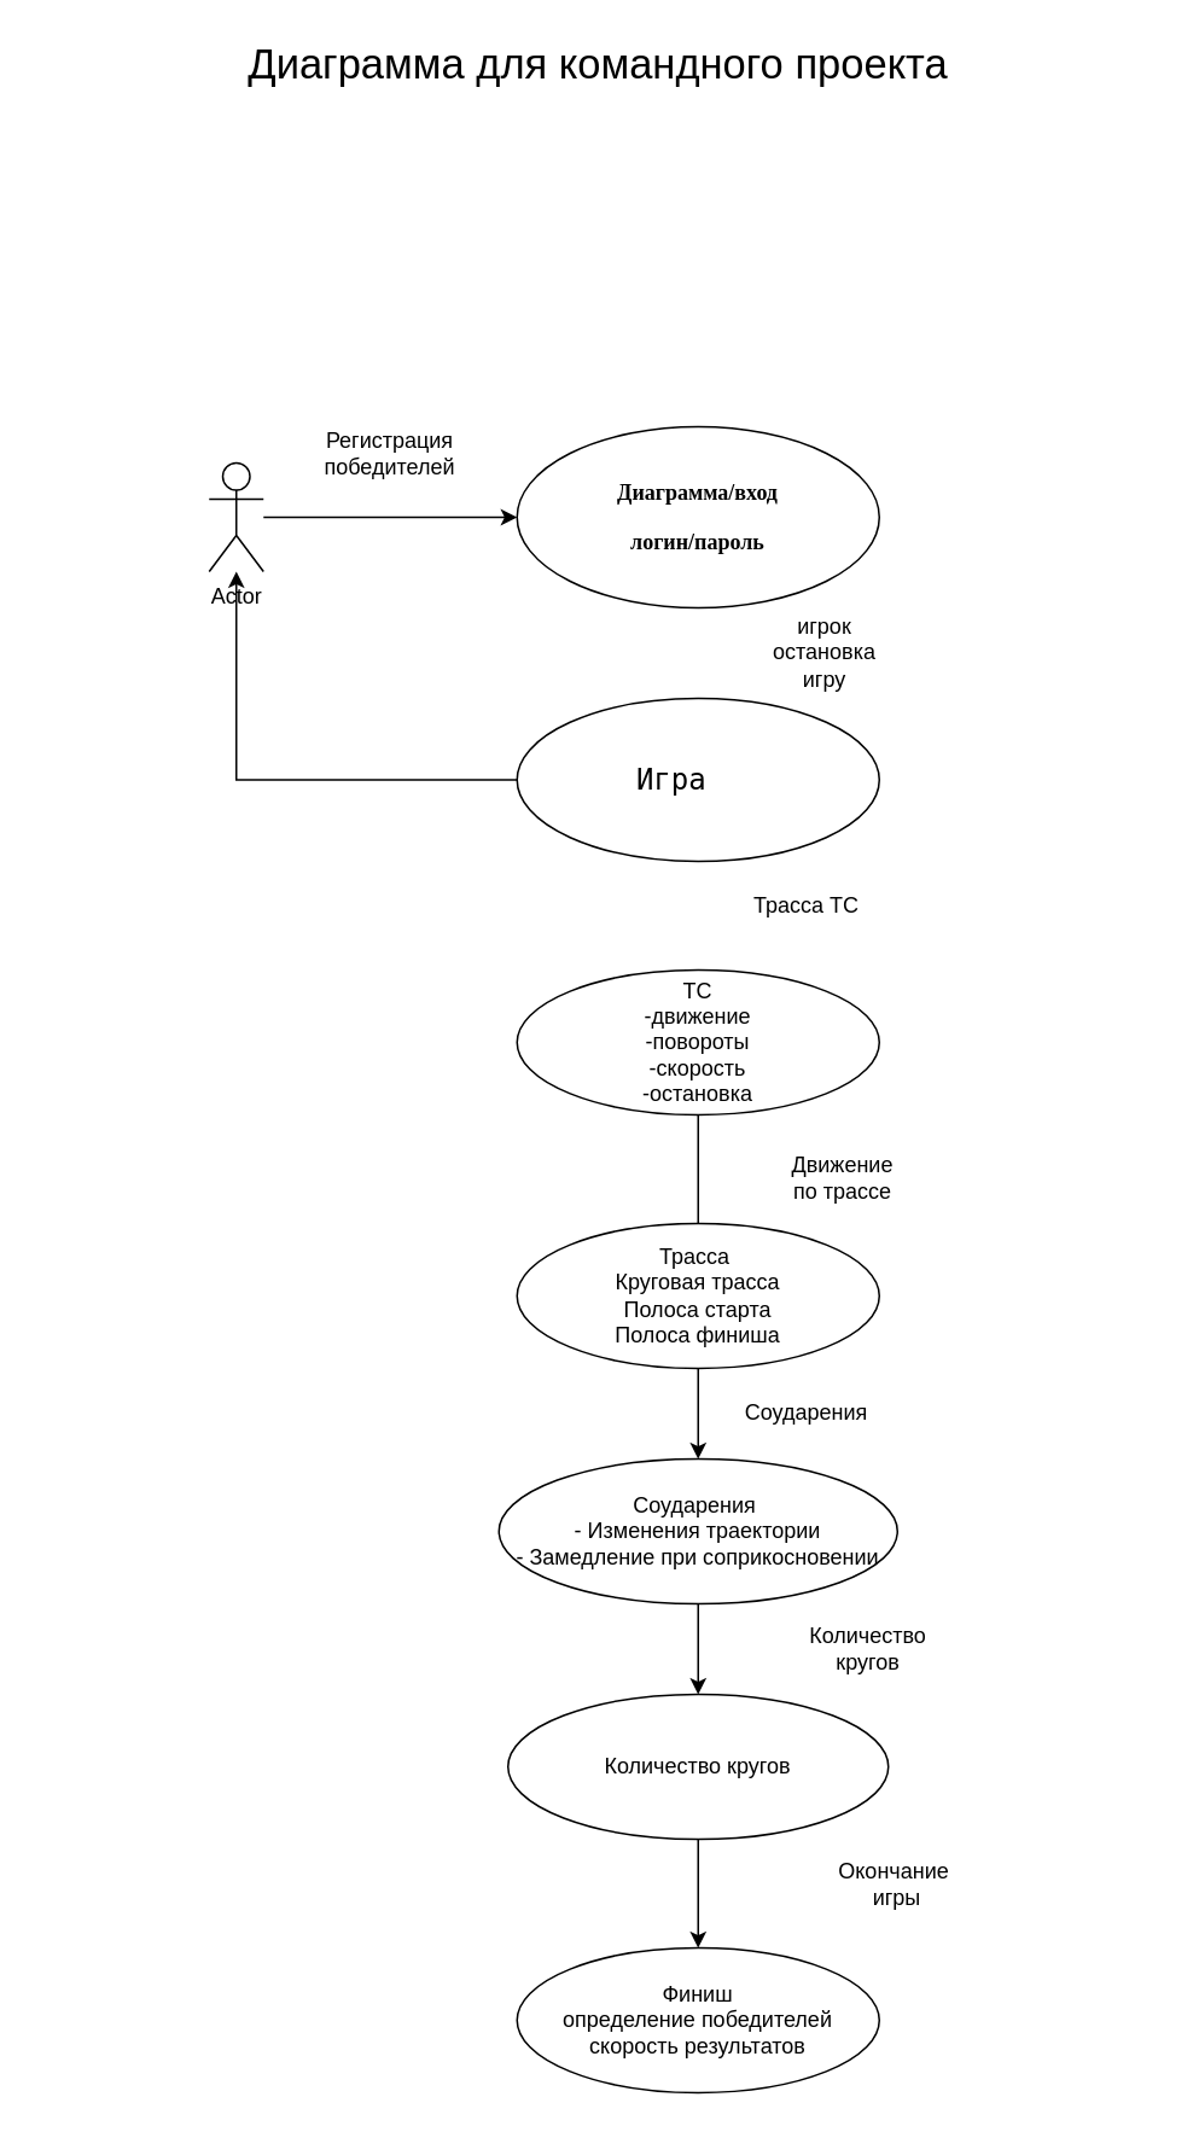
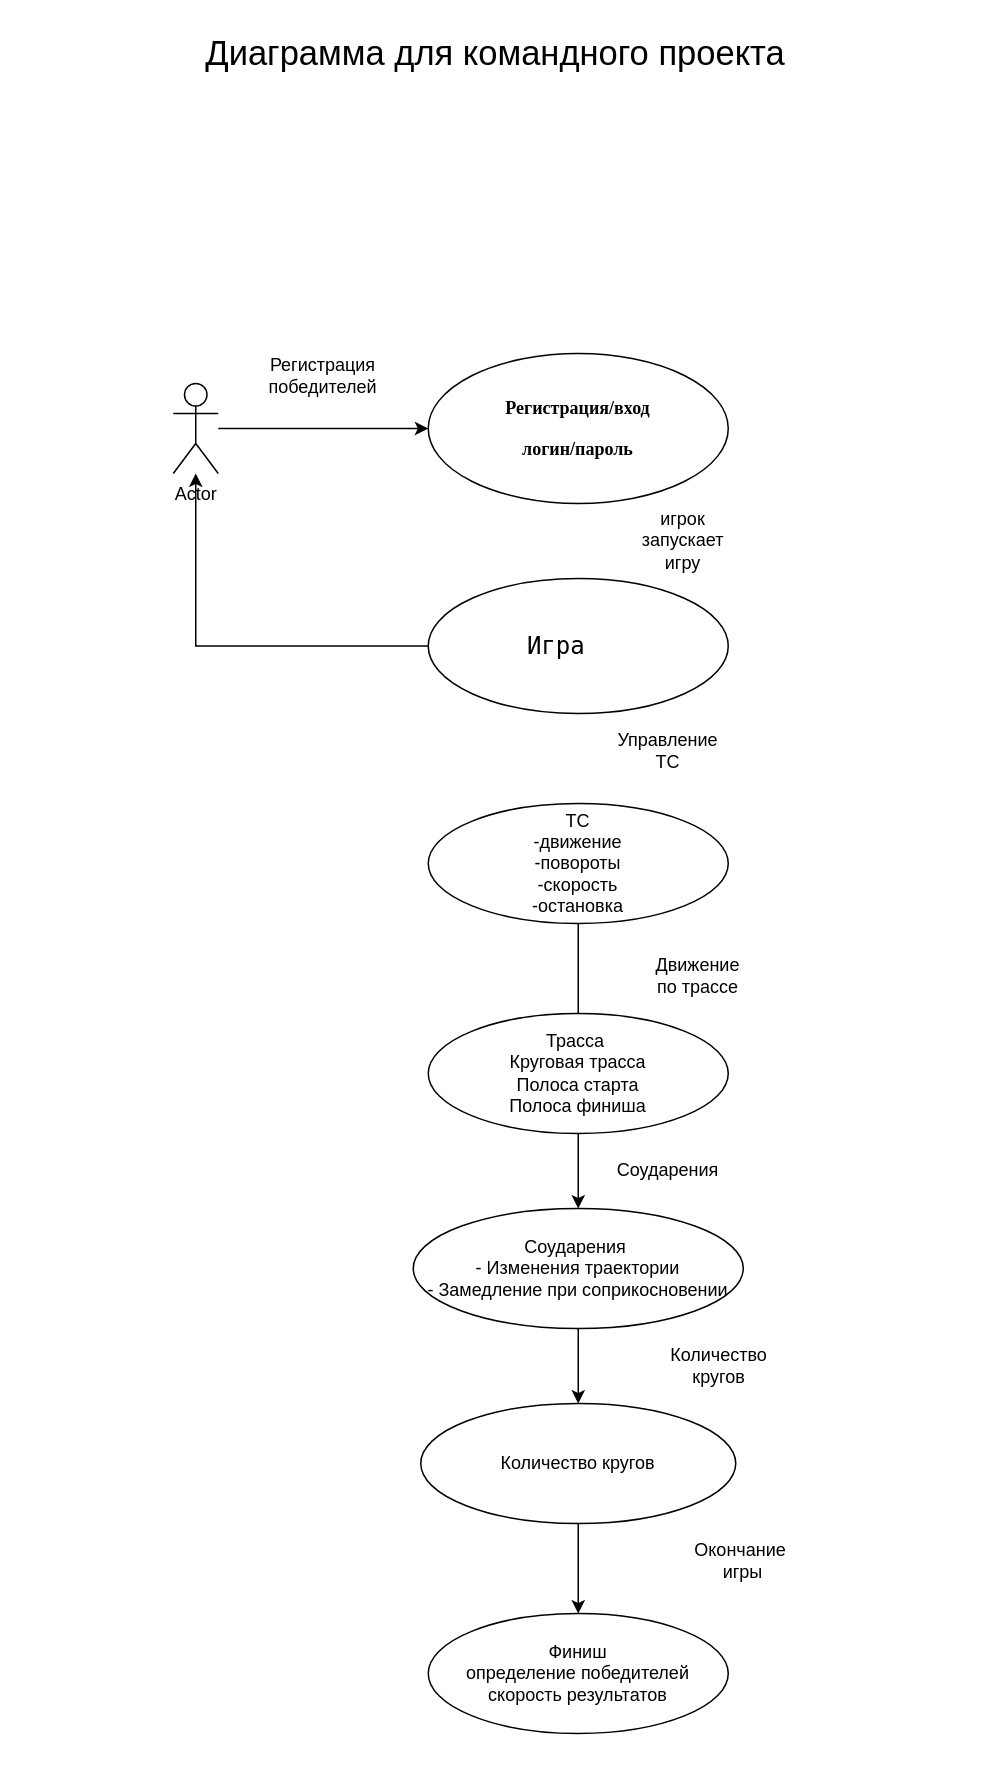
- <mxCell id="19" value="&lt;div style=&quot;&quot;&gt;&lt;pre style=&quot;&quot;&gt;&lt;span style=&quot;background-color: rgb(255, 255, 255);&quot;&gt;&lt;b style=&quot;&quot;&gt;&lt;font style=&quot;&quot; face=&quot;Times New Roman&quot;&gt;Диаграмма/вход&lt;/font&gt;&lt;/b&gt;&lt;/span&gt;&lt;/pre&gt;&lt;pre style=&quot;&quot;&gt;&lt;span style=&quot;background-color: rgb(255, 255, 255);&quot;&gt;&lt;b style=&quot;&quot;&gt;&lt;font style=&quot;&quot; face=&quot;kFZz6svUgxL2AhobKIru&quot;&gt;логин/пароль&lt;/font&gt;&lt;/b&gt;&lt;/span&gt;&lt;/pre&gt;&lt;/div&gt;" style="ellipse;whiteSpace=wrap;html=1;fillColor=#FFFFFF;" vertex="1" parent="1"><mxGeometry x="285" y="235" width="200" height="100" as="geometry" /></mxCell>
+ <mxCell id="19" value="&lt;div style=&quot;&quot;&gt;&lt;pre style=&quot;&quot;&gt;&lt;span style=&quot;background-color: rgb(255, 255, 255);&quot;&gt;&lt;b style=&quot;&quot;&gt;&lt;font style=&quot;&quot; face=&quot;Times New Roman&quot;&gt;Регистрация/вход&lt;/font&gt;&lt;/b&gt;&lt;/span&gt;&lt;/pre&gt;&lt;pre style=&quot;&quot;&gt;&lt;span style=&quot;background-color: rgb(255, 255, 255);&quot;&gt;&lt;b style=&quot;&quot;&gt;&lt;font style=&quot;&quot; face=&quot;kFZz6svUgxL2AhobKIru&quot;&gt;логин/пароль&lt;/font&gt;&lt;/b&gt;&lt;/span&gt;&lt;/pre&gt;&lt;/div&gt;" style="ellipse;whiteSpace=wrap;html=1;fillColor=#FFFFFF;" vertex="1" parent="1"><mxGeometry x="285" y="235" width="200" height="100" as="geometry" /></mxCell>
- <mxCell id="14" value="игрок остановка игру" style="text;html=1;align=center;verticalAlign=middle;whiteSpace=wrap;rounded=0;" parent="1" vertex="1"><mxGeometry x="425" y="345" width="60" height="30" as="geometry" /></mxCell>
+ <mxCell id="14" value="игрок запускает игру" style="text;html=1;align=center;verticalAlign=middle;whiteSpace=wrap;rounded=0;" parent="1" vertex="1"><mxGeometry x="425" y="345" width="60" height="30" as="geometry" /></mxCell>
- <mxCell id="15" value="Трасса ТС" style="text;html=1;align=center;verticalAlign=middle;whiteSpace=wrap;rounded=0;" vertex="1" parent="1"><mxGeometry x="415" y="485" width="60" height="30" as="geometry" /></mxCell>
+ <mxCell id="15" value="Управление ТС" style="text;html=1;align=center;verticalAlign=middle;whiteSpace=wrap;rounded=0;" vertex="1" parent="1"><mxGeometry x="415" y="485" width="60" height="30" as="geometry" /></mxCell>
